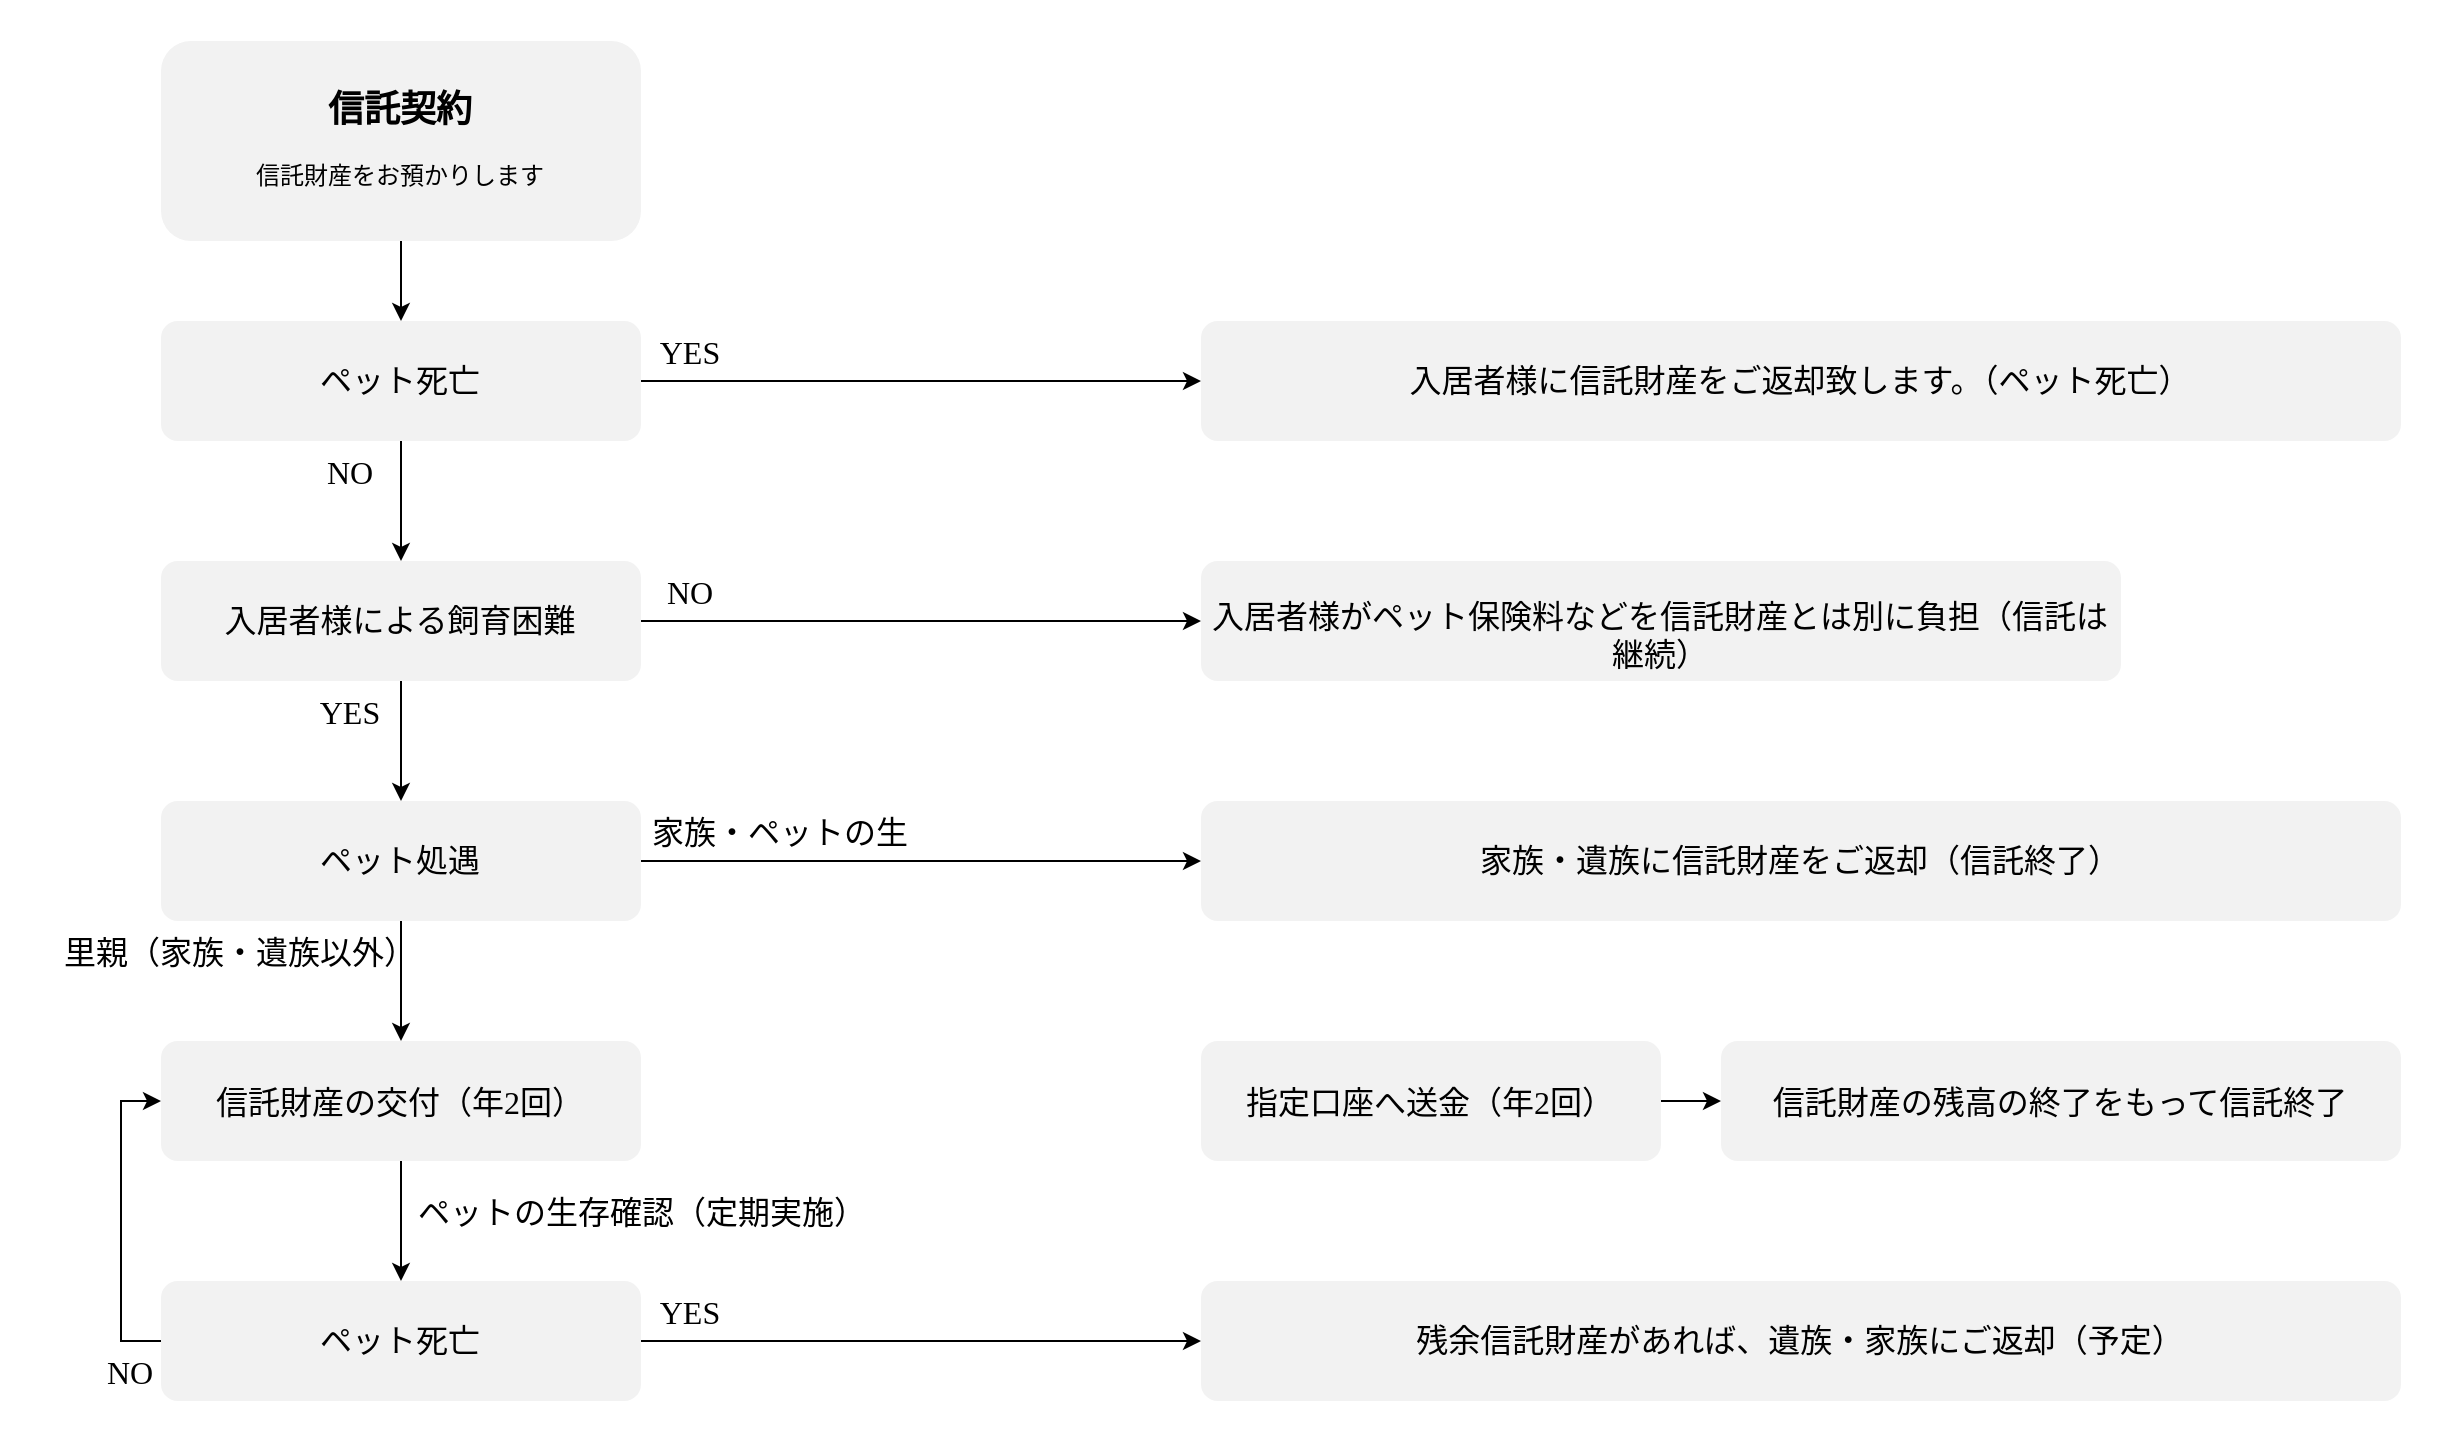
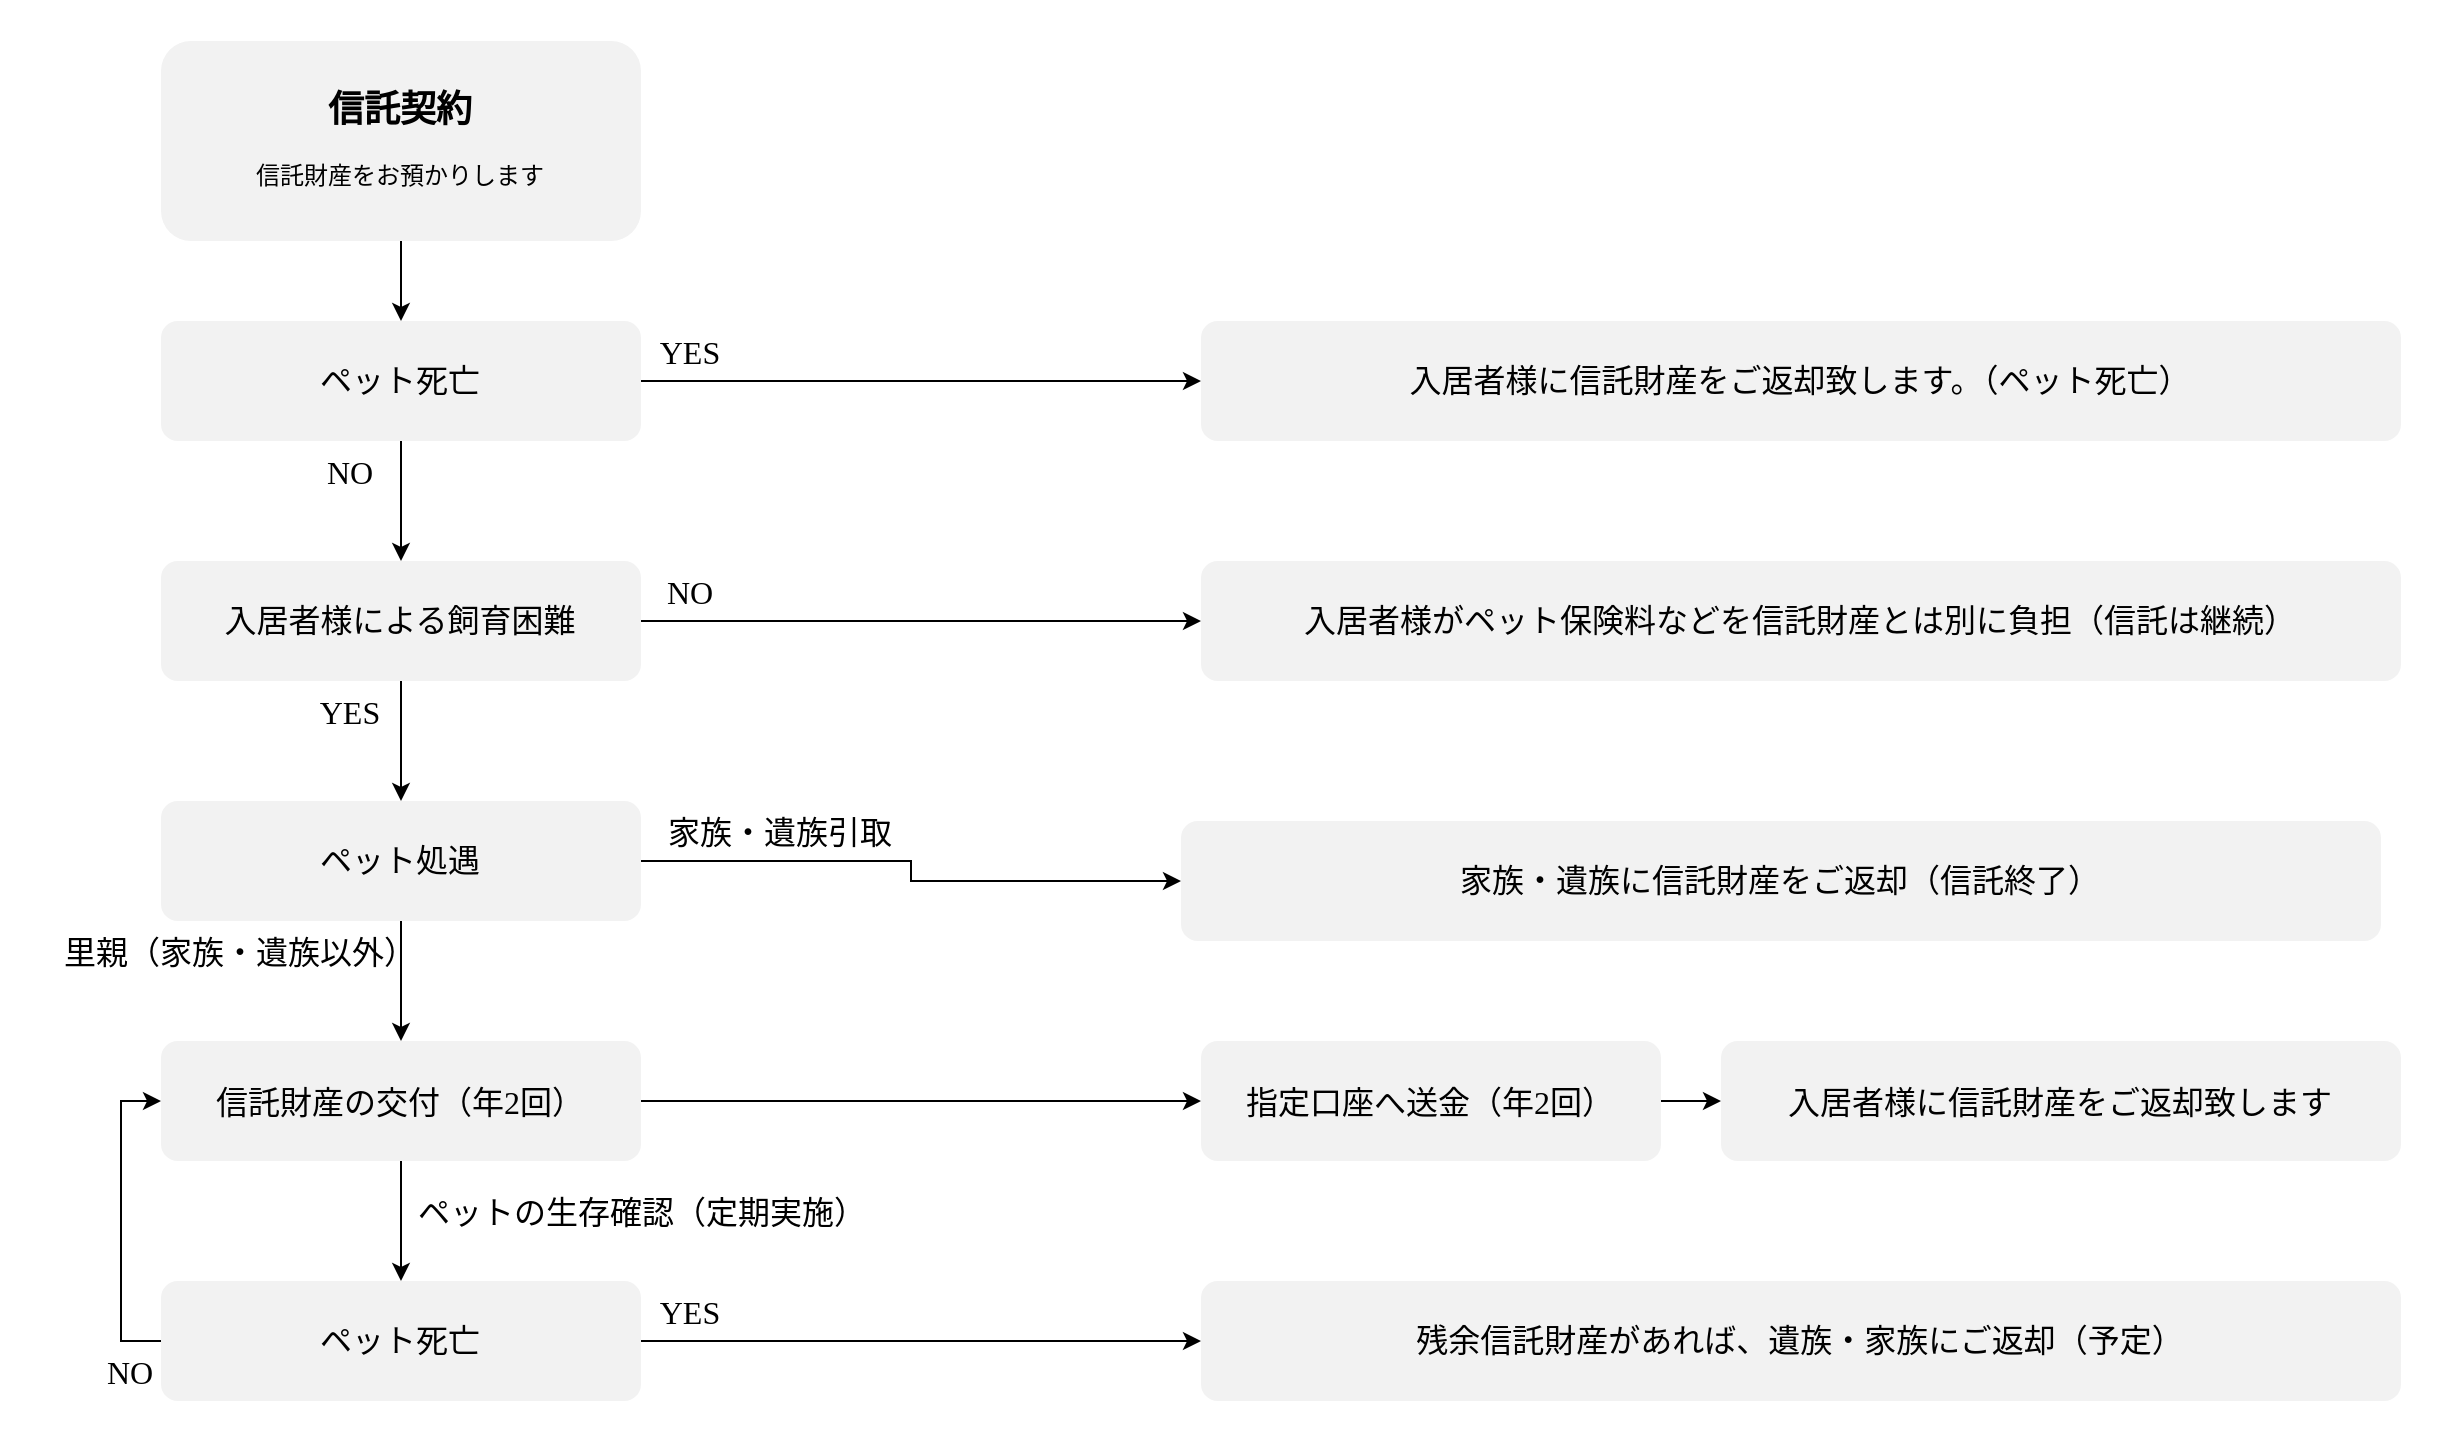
- <mxCell id="20" value="&lt;h2 style=&quot;font-size: 16px;&quot;&gt;&lt;span style=&quot;font-size: 16px; font-weight: normal;&quot;&gt;&lt;font style=&quot;line-height: 100%; font-size: 16px;&quot;&gt;入居者様がペット保険料などを信託財産とは別に負担（信託は継続）&lt;/font&gt;&lt;/span&gt;&lt;br style=&quot;font-size: 16px;&quot;&gt;&lt;/h2&gt;" style="text;html=1;strokeColor=none;fillColor=#F2F2F2;spacing=5;spacingTop=0;whiteSpace=wrap;overflow=hidden;rounded=1;shadow=0;glass=0;comic=0;gradientColor=none;verticalAlign=middle;labelPosition=center;verticalLabelPosition=middle;align=center;arcSize=14;fontFamily=Noto Sans JP;fontSize=16;" vertex="1" parent="1"><mxGeometry x="600" y="280" width="460" height="60" as="geometry" /></mxCell>
+ <mxCell id="20" value="&lt;h2 style=&quot;font-size: 16px;&quot;&gt;&lt;span style=&quot;font-size: 16px; font-weight: normal;&quot;&gt;&lt;font style=&quot;line-height: 100%; font-size: 16px;&quot;&gt;入居者様がペット保険料などを信託財産とは別に負担（信託は継続）&lt;/font&gt;&lt;/span&gt;&lt;br style=&quot;font-size: 16px;&quot;&gt;&lt;/h2&gt;" style="text;html=1;strokeColor=none;fillColor=#F2F2F2;spacing=5;spacingTop=0;whiteSpace=wrap;overflow=hidden;rounded=1;shadow=0;glass=0;comic=0;gradientColor=none;verticalAlign=middle;labelPosition=center;verticalLabelPosition=middle;align=center;arcSize=14;fontFamily=Noto Sans JP;fontSize=16;" vertex="1" parent="1"><mxGeometry x="600" y="280" width="600" height="60" as="geometry" /></mxCell>
- <mxCell id="32" value="&lt;h1&gt;&lt;span style=&quot;font-size: 16px ; font-weight: normal ; line-height: 100%&quot;&gt;家族・ペットの生存確認&lt;/span&gt;&lt;br&gt;&lt;/h1&gt;" style="text;html=1;strokeColor=none;fillColor=none;spacing=0;spacingTop=0;whiteSpace=wrap;overflow=hidden;rounded=0;shadow=0;glass=0;comic=0;fontFamily=Noto Sans JP;fontSize=16;align=center;verticalAlign=middle;" vertex="1" parent="1"><mxGeometry x="320" y="370" width="140" height="60" as="geometry" /></mxCell>
+ <mxCell id="32" value="&lt;h1&gt;&lt;span style=&quot;font-size: 16px ; font-weight: normal ; line-height: 100%&quot;&gt;家族・遺族引取&lt;/span&gt;&lt;br&gt;&lt;/h1&gt;" style="text;html=1;strokeColor=none;fillColor=none;spacing=0;spacingTop=0;whiteSpace=wrap;overflow=hidden;rounded=0;shadow=0;glass=0;comic=0;fontFamily=Noto Sans JP;fontSize=16;align=center;verticalAlign=middle;" vertex="1" parent="1"><mxGeometry x="320" y="370" width="140" height="60" as="geometry" /></mxCell>
- <mxCell id="21" value="&lt;h2 style=&quot;font-size: 16px;&quot;&gt;&lt;span style=&quot;font-size: 16px; font-weight: normal;&quot;&gt;&lt;font style=&quot;line-height: 100%; font-size: 16px;&quot;&gt;家族・遺族に信託財産をご返却（信託終了）&lt;/font&gt;&lt;/span&gt;&lt;br style=&quot;font-size: 16px;&quot;&gt;&lt;/h2&gt;" style="text;html=1;strokeColor=none;fillColor=#F2F2F2;spacing=5;spacingTop=0;whiteSpace=wrap;overflow=hidden;rounded=1;shadow=0;glass=0;comic=0;gradientColor=none;verticalAlign=middle;labelPosition=center;verticalLabelPosition=middle;align=center;arcSize=14;fontFamily=Noto Sans JP;fontSize=16;" vertex="1" parent="1"><mxGeometry x="600" y="400" width="600" height="60" as="geometry" /></mxCell>
+ <mxCell id="21" value="&lt;h2 style=&quot;font-size: 16px;&quot;&gt;&lt;span style=&quot;font-size: 16px; font-weight: normal;&quot;&gt;&lt;font style=&quot;line-height: 100%; font-size: 16px;&quot;&gt;家族・遺族に信託財産をご返却（信託終了）&lt;/font&gt;&lt;/span&gt;&lt;br style=&quot;font-size: 16px;&quot;&gt;&lt;/h2&gt;" style="text;html=1;strokeColor=none;fillColor=#F2F2F2;spacing=5;spacingTop=0;whiteSpace=wrap;overflow=hidden;rounded=1;shadow=0;glass=0;comic=0;gradientColor=none;verticalAlign=middle;labelPosition=center;verticalLabelPosition=middle;align=center;arcSize=14;fontFamily=Noto Sans JP;fontSize=16;" vertex="1" parent="1"><mxGeometry x="590" y="410" width="600" height="60" as="geometry" /></mxCell>
+ <mxCell id="15" style="edgeStyle=orthogonalEdgeStyle;rounded=0;orthogonalLoop=1;jettySize=auto;html=1;exitX=1;exitY=0.5;exitDx=0;exitDy=0;entryX=0;entryY=0.5;entryDx=0;entryDy=0;fontFamily=Noto Sans JP;fontSize=16;" edge="1" parent="1" source="16" target="23"><mxGeometry relative="1" as="geometry" /></mxCell>
- <mxCell id="24" value="&lt;p style=&quot;line-height: 100%; font-size: 16px;&quot;&gt;&lt;/p&gt;&lt;h2 style=&quot;font-size: 16px;&quot;&gt;&lt;span style=&quot;font-size: 16px; font-weight: 400;&quot;&gt;信託財産の残高の終了をもって信託終了&lt;/span&gt;&lt;/h2&gt;&lt;p style=&quot;font-size: 16px;&quot;&gt;&lt;/p&gt;" style="text;html=1;strokeColor=none;fillColor=#F2F2F2;spacing=5;spacingTop=0;whiteSpace=wrap;overflow=hidden;rounded=1;shadow=0;glass=0;comic=0;gradientColor=none;verticalAlign=middle;labelPosition=center;verticalLabelPosition=middle;align=center;arcSize=14;fontFamily=Noto Sans JP;fontSize=16;" vertex="1" parent="1"><mxGeometry x="860" y="520" width="340" height="60" as="geometry" /></mxCell>
+ <mxCell id="24" value="&lt;p style=&quot;line-height: 100%; font-size: 16px;&quot;&gt;&lt;/p&gt;&lt;h2 style=&quot;font-size: 16px;&quot;&gt;&lt;span style=&quot;font-size: 16px; font-weight: 400;&quot;&gt;入居者様に信託財産をご返却致します&lt;/span&gt;&lt;/h2&gt;&lt;p style=&quot;font-size: 16px;&quot;&gt;&lt;/p&gt;" style="text;html=1;strokeColor=none;fillColor=#F2F2F2;spacing=5;spacingTop=0;whiteSpace=wrap;overflow=hidden;rounded=1;shadow=0;glass=0;comic=0;gradientColor=none;verticalAlign=middle;labelPosition=center;verticalLabelPosition=middle;align=center;arcSize=14;fontFamily=Noto Sans JP;fontSize=16;" vertex="1" parent="1"><mxGeometry x="860" y="520" width="340" height="60" as="geometry" /></mxCell>
